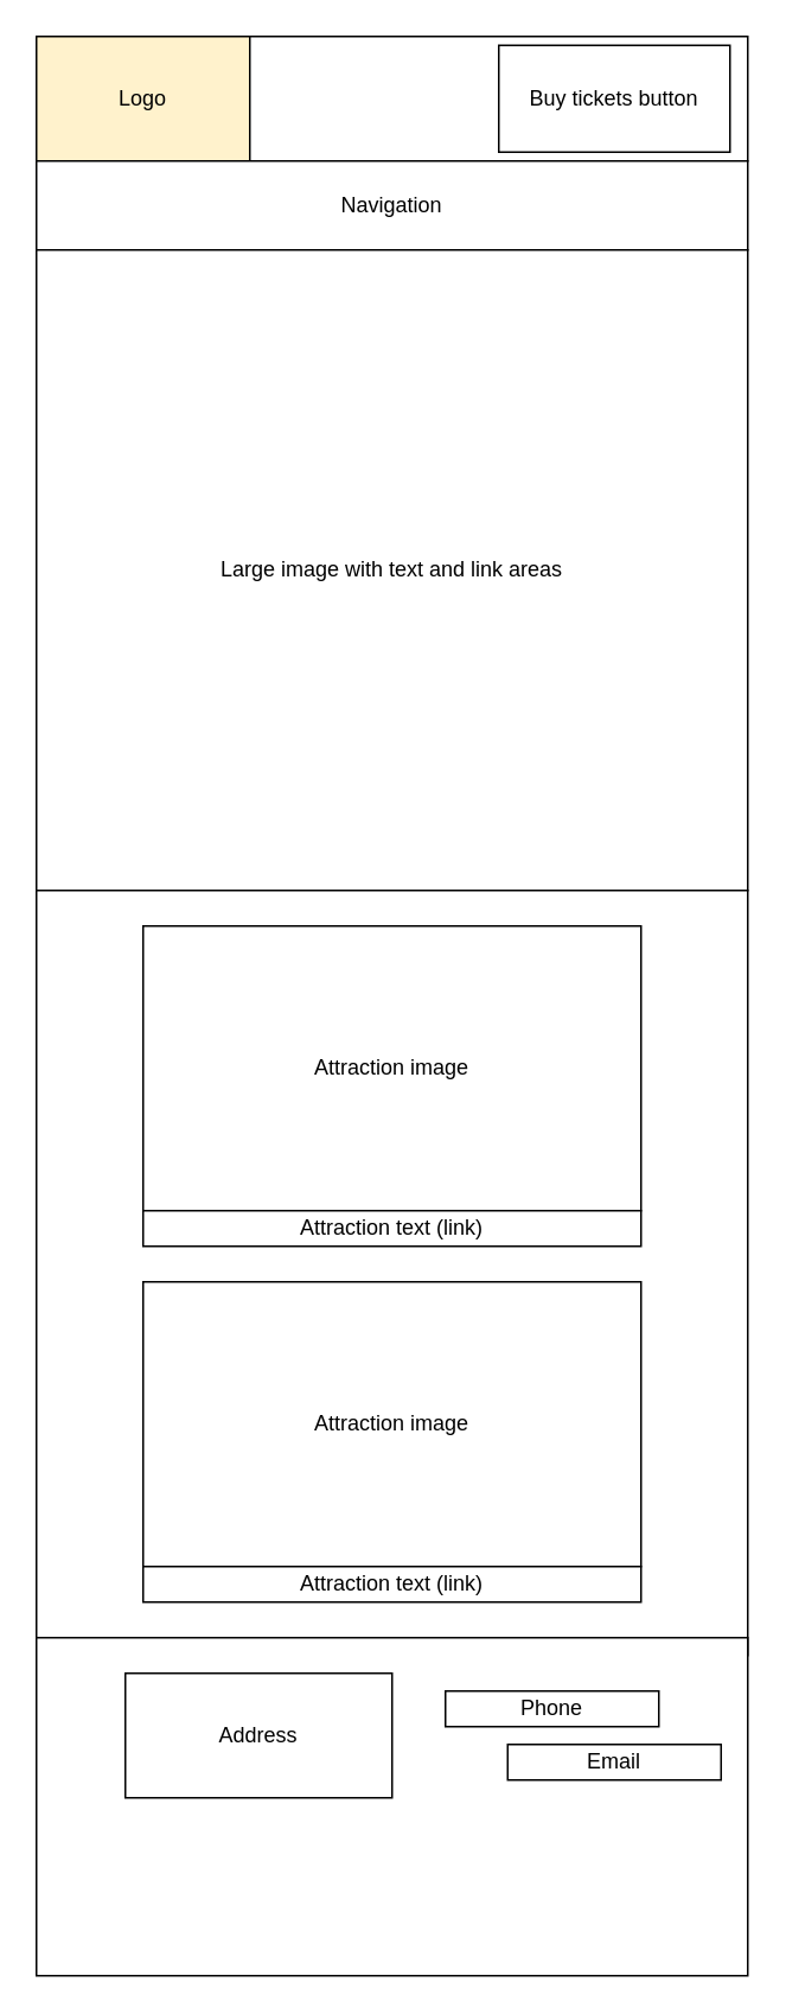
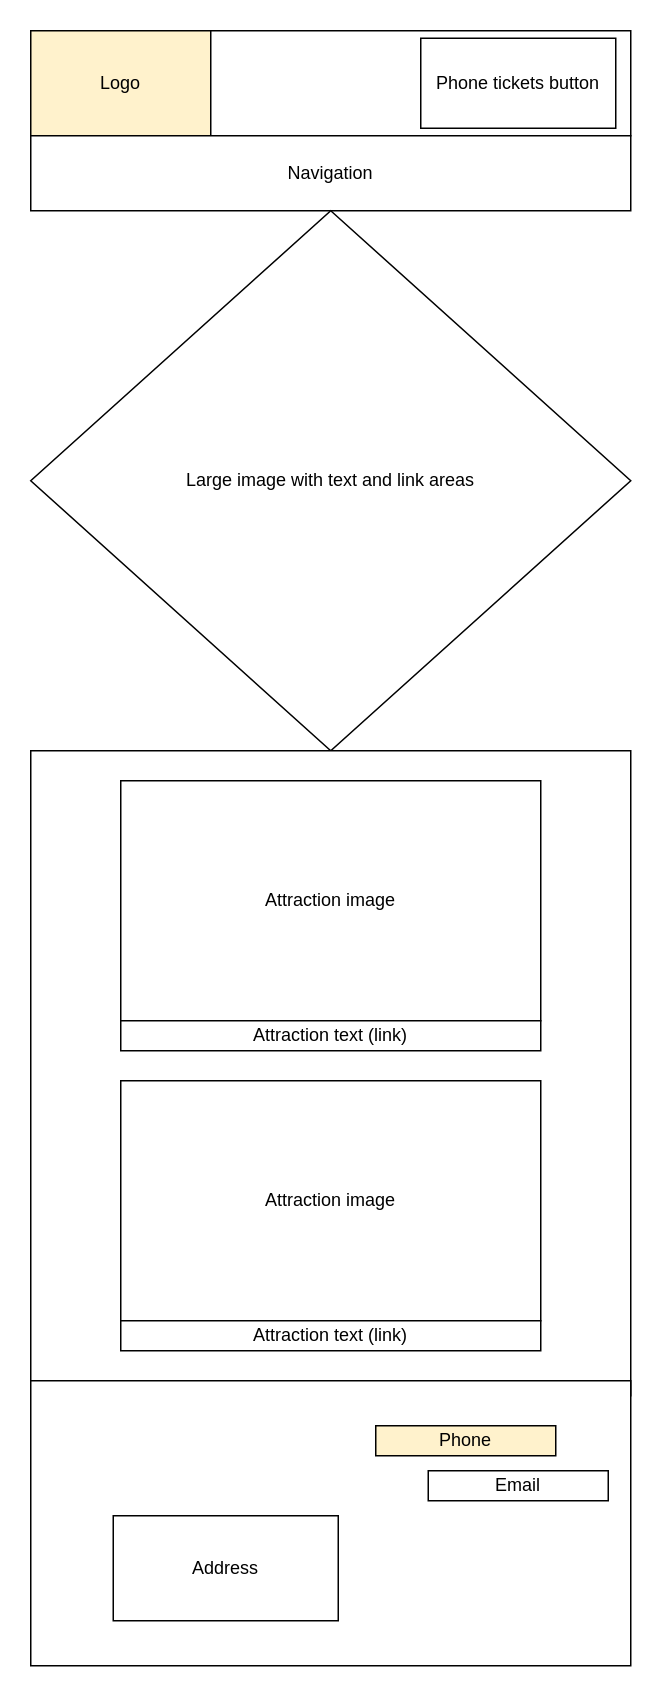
- <mxCell id="8" value="Buy tickets button" style="rounded=0;whiteSpace=wrap;html=1;" parent="1" vertex="1"><mxGeometry x="280" y="25" width="130" height="60" as="geometry" /></mxCell>
+ <mxCell id="8" value="Phone tickets button" style="rounded=0;whiteSpace=wrap;html=1;" parent="1" vertex="1"><mxGeometry x="280" y="25" width="130" height="60" as="geometry" /></mxCell>
- <mxCell id="5" value="Large image with text and link areas" style="rounded=0;whiteSpace=wrap;html=1;" parent="1" vertex="1"><mxGeometry x="20" y="140" width="400" height="360" as="geometry" /></mxCell>
+ <mxCell id="5" value="Large image with text and link areas" style="rhombus;whiteSpace=wrap;html=1;" parent="1" vertex="1"><mxGeometry x="20" y="140" width="400" height="360" as="geometry" /></mxCell>
- <mxCell id="15" value="Phone" style="rounded=0;whiteSpace=wrap;html=1;" parent="1" vertex="1"><mxGeometry x="250" y="950" width="120" height="20" as="geometry" /></mxCell>
+ <mxCell id="15" value="Phone" style="rounded=0;whiteSpace=wrap;html=1;fillColor=#fff2cc;" parent="1" vertex="1"><mxGeometry x="250" y="950" width="120" height="20" as="geometry" /></mxCell>
- <mxCell id="13" value="Address" style="rounded=0;whiteSpace=wrap;html=1;" parent="1" vertex="1"><mxGeometry x="70" y="940" width="150" height="70" as="geometry" /></mxCell>
+ <mxCell id="13" value="Address" style="rounded=0;whiteSpace=wrap;html=1;" parent="1" vertex="1"><mxGeometry x="75" y="1010" width="150" height="70" as="geometry" /></mxCell>
